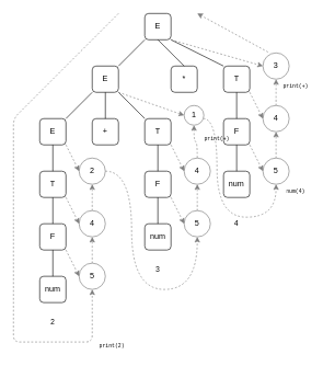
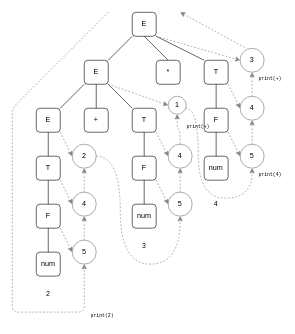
- <mxCell id="48" value="&lt;font style=&quot;font-size: 8px&quot; face=&quot;Courier New&quot;&gt;num(4)&lt;/font&gt;" style="text;html=1;strokeColor=none;fillColor=none;align=center;verticalAlign=middle;whiteSpace=wrap;overflow=hidden;" parent="1" vertex="1"><mxGeometry x="430" y="280" width="40" height="20" as="geometry" /></mxCell>
+ <mxCell id="48" value="&lt;font style=&quot;font-size: 8px&quot; face=&quot;Courier New&quot;&gt;print(4)&lt;/font&gt;" style="text;html=1;strokeColor=none;fillColor=none;align=center;verticalAlign=middle;whiteSpace=wrap;overflow=hidden;" parent="1" vertex="1"><mxGeometry x="430" y="280" width="40" height="20" as="geometry" /></mxCell>
